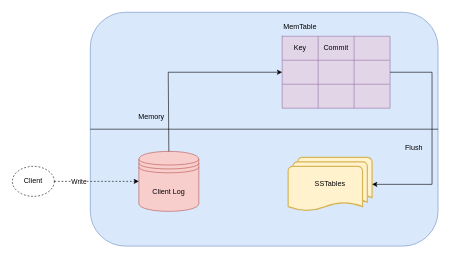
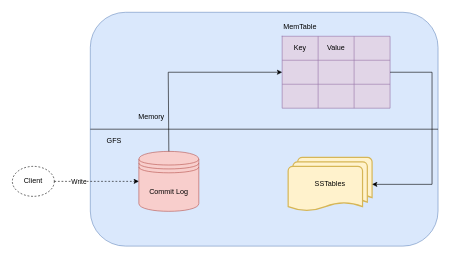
- <mxCell id="8" value="Commit" style="shape=partialRectangle;html=1;whiteSpace=wrap;connectable=0;fillColor=none;top=0;left=0;bottom=0;right=0;overflow=hidden;" vertex="1" parent="6"><mxGeometry x="60" width="60" height="40" as="geometry"><mxRectangle width="60" height="40" as="alternateBounds" /></mxGeometry></mxCell>
+ <mxCell id="8" value="Value" style="shape=partialRectangle;html=1;whiteSpace=wrap;connectable=0;fillColor=none;top=0;left=0;bottom=0;right=0;overflow=hidden;" vertex="1" parent="6"><mxGeometry x="60" width="60" height="40" as="geometry"><mxRectangle width="60" height="40" as="alternateBounds" /></mxGeometry></mxCell>
+ <mxCell id="24" value="GFS" style="text;html=1;strokeColor=none;fillColor=none;align=center;verticalAlign=middle;whiteSpace=wrap;rounded=0;" vertex="1" parent="1"><mxGeometry x="160" y="220" width="60" height="30" as="geometry" /></mxCell>
- <mxCell id="27" value="Flush" style="text;html=1;strokeColor=none;fillColor=none;align=center;verticalAlign=middle;whiteSpace=wrap;rounded=0;" vertex="1" parent="1"><mxGeometry x="660" y="232" width="60" height="30" as="geometry" /></mxCell>
- <mxCell id="4" value="Client Log" style="shape=datastore;whiteSpace=wrap;html=1;fillColor=#f8cecc;strokeColor=#b85450;" vertex="1" parent="1"><mxGeometry x="231" y="252" width="100" height="100" as="geometry" /></mxCell>
+ <mxCell id="4" value="Commit Log" style="shape=datastore;whiteSpace=wrap;html=1;fillColor=#f8cecc;strokeColor=#b85450;" vertex="1" parent="1"><mxGeometry x="231" y="252" width="100" height="100" as="geometry" /></mxCell>
